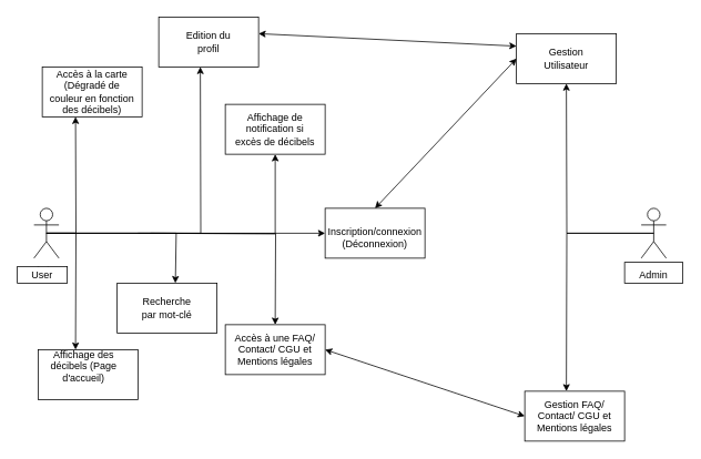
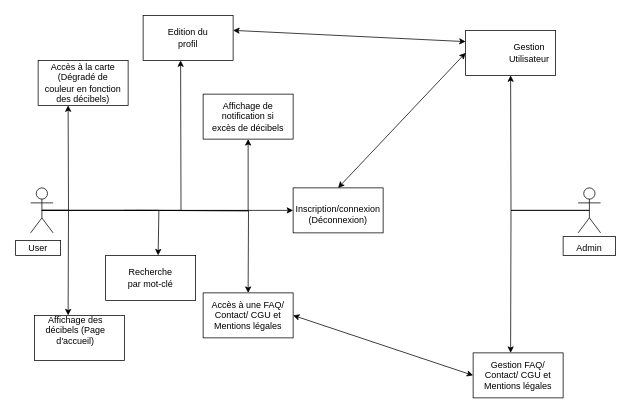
- <mxCell id="29" value="Gestion Utilisateur" style="text;html=1;strokeColor=none;fillColor=none;align=center;verticalAlign=middle;whiteSpace=wrap;rounded=0;" vertex="1" parent="1"><mxGeometry x="650" y="55" width="60" height="30" as="geometry" /></mxCell>
+ <mxCell id="29" value="Gestion Utilisateur" style="text;html=1;strokeColor=none;fillColor=none;align=center;verticalAlign=middle;whiteSpace=wrap;rounded=0;" vertex="1" parent="1"><mxGeometry x="675" y="55" width="60" height="30" as="geometry" /></mxCell>
